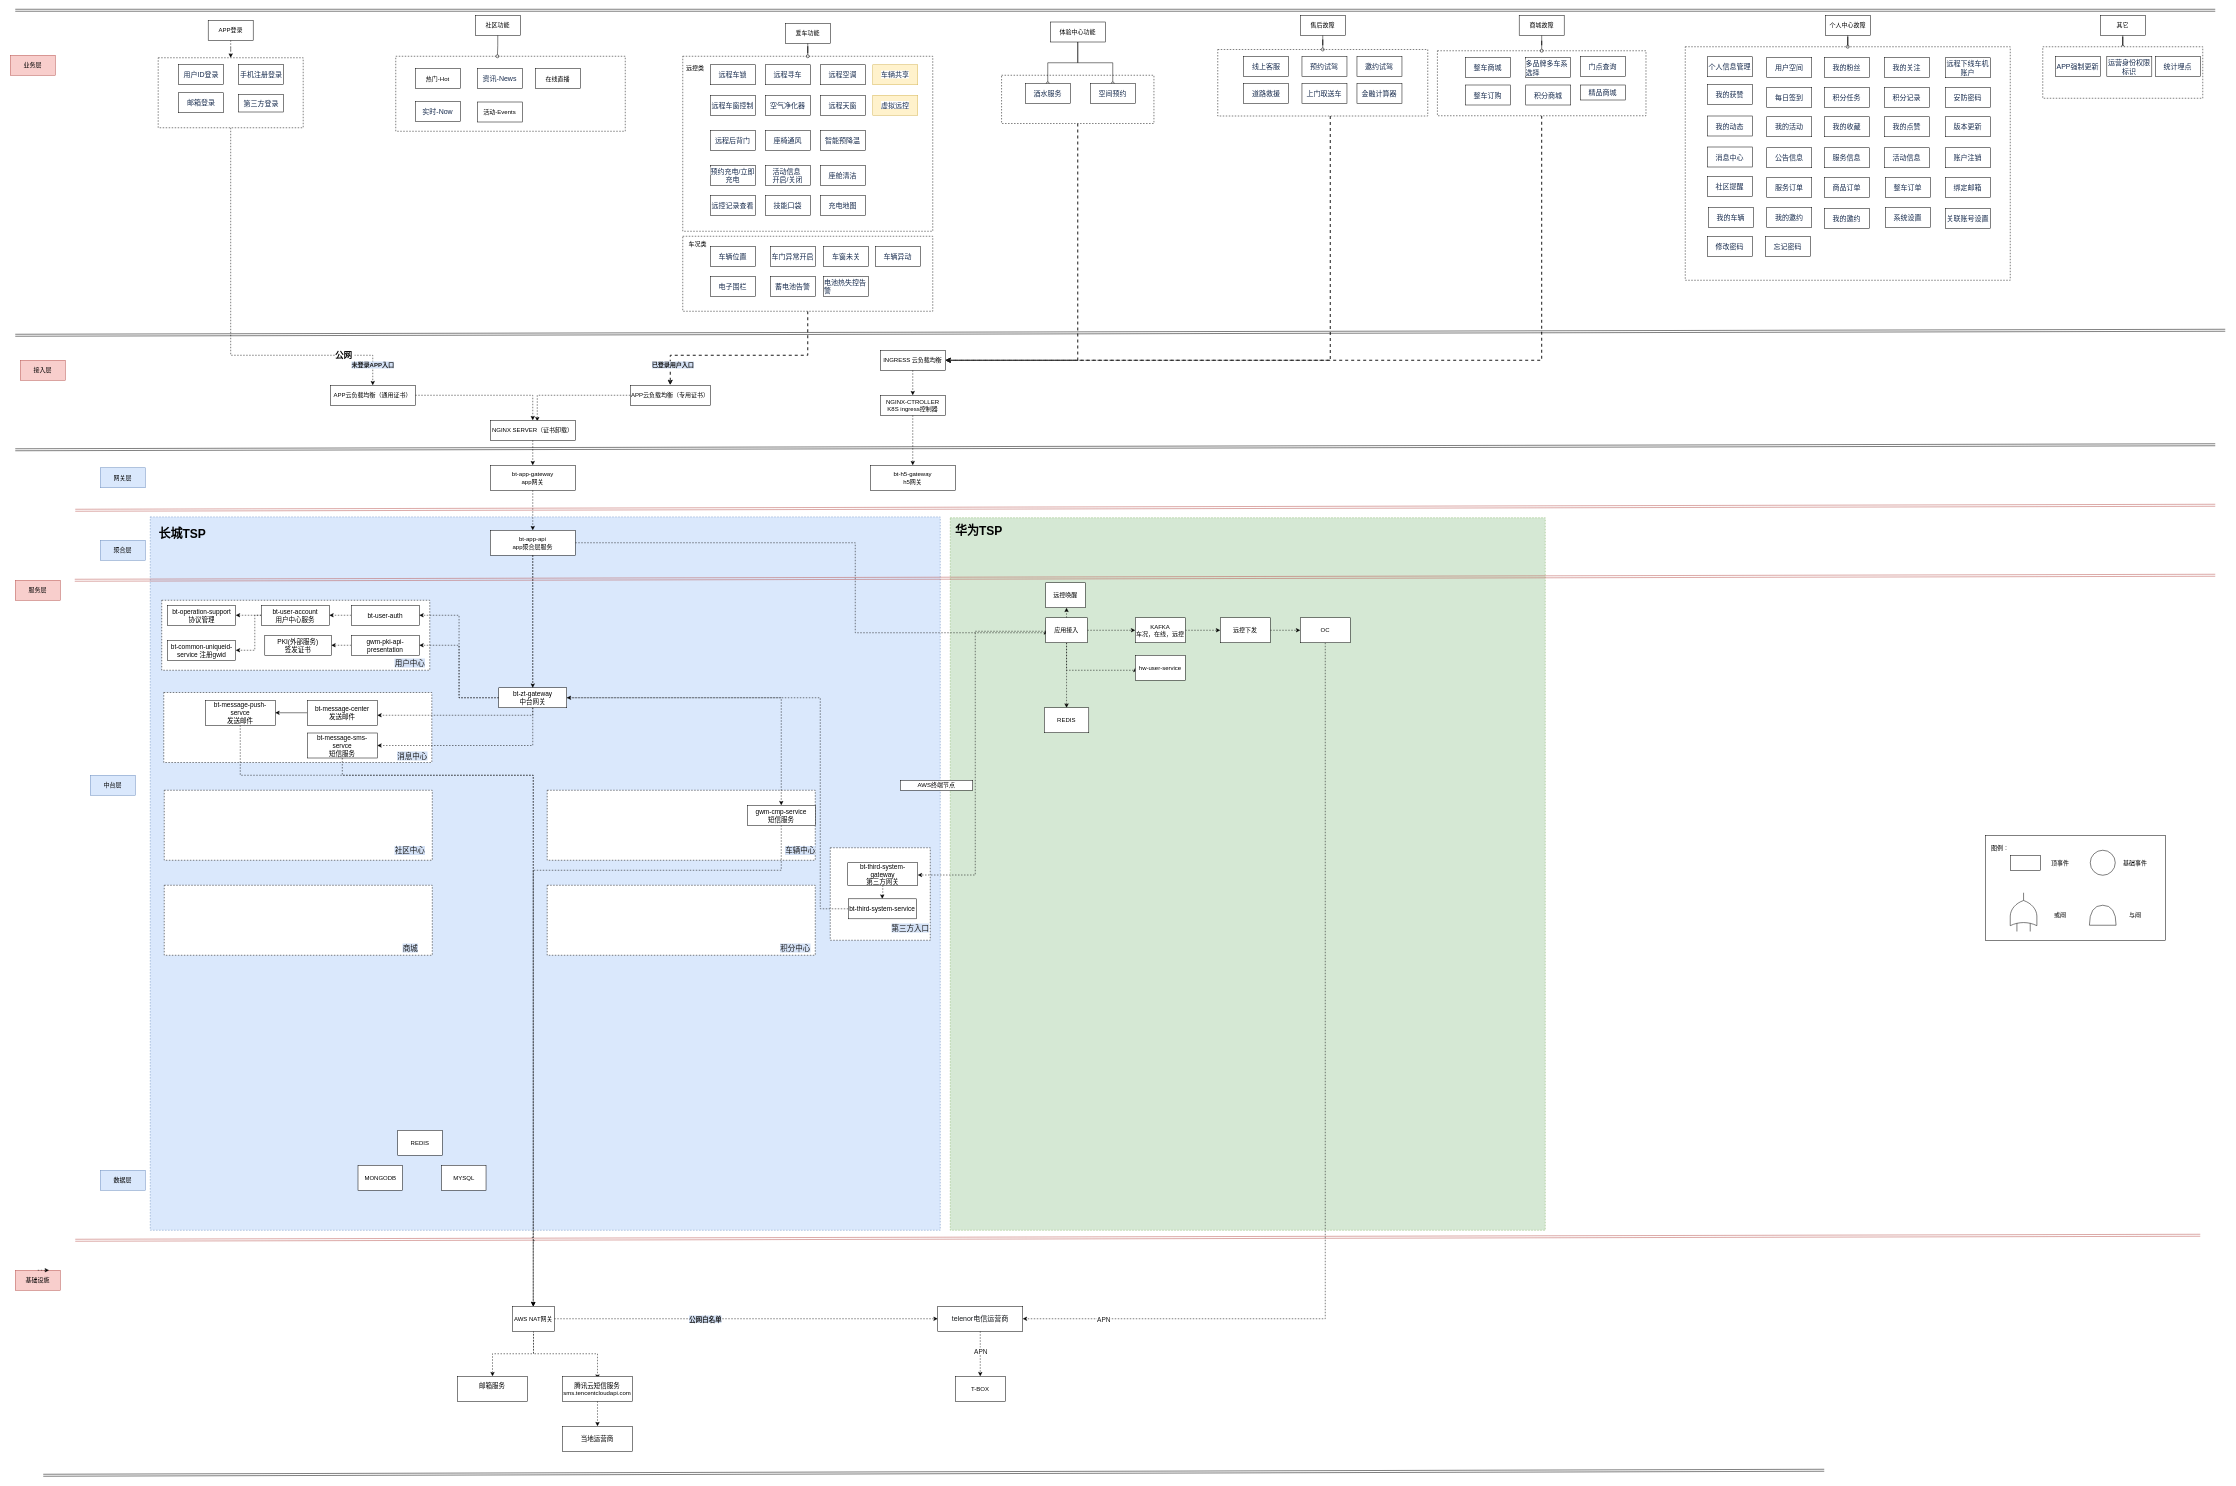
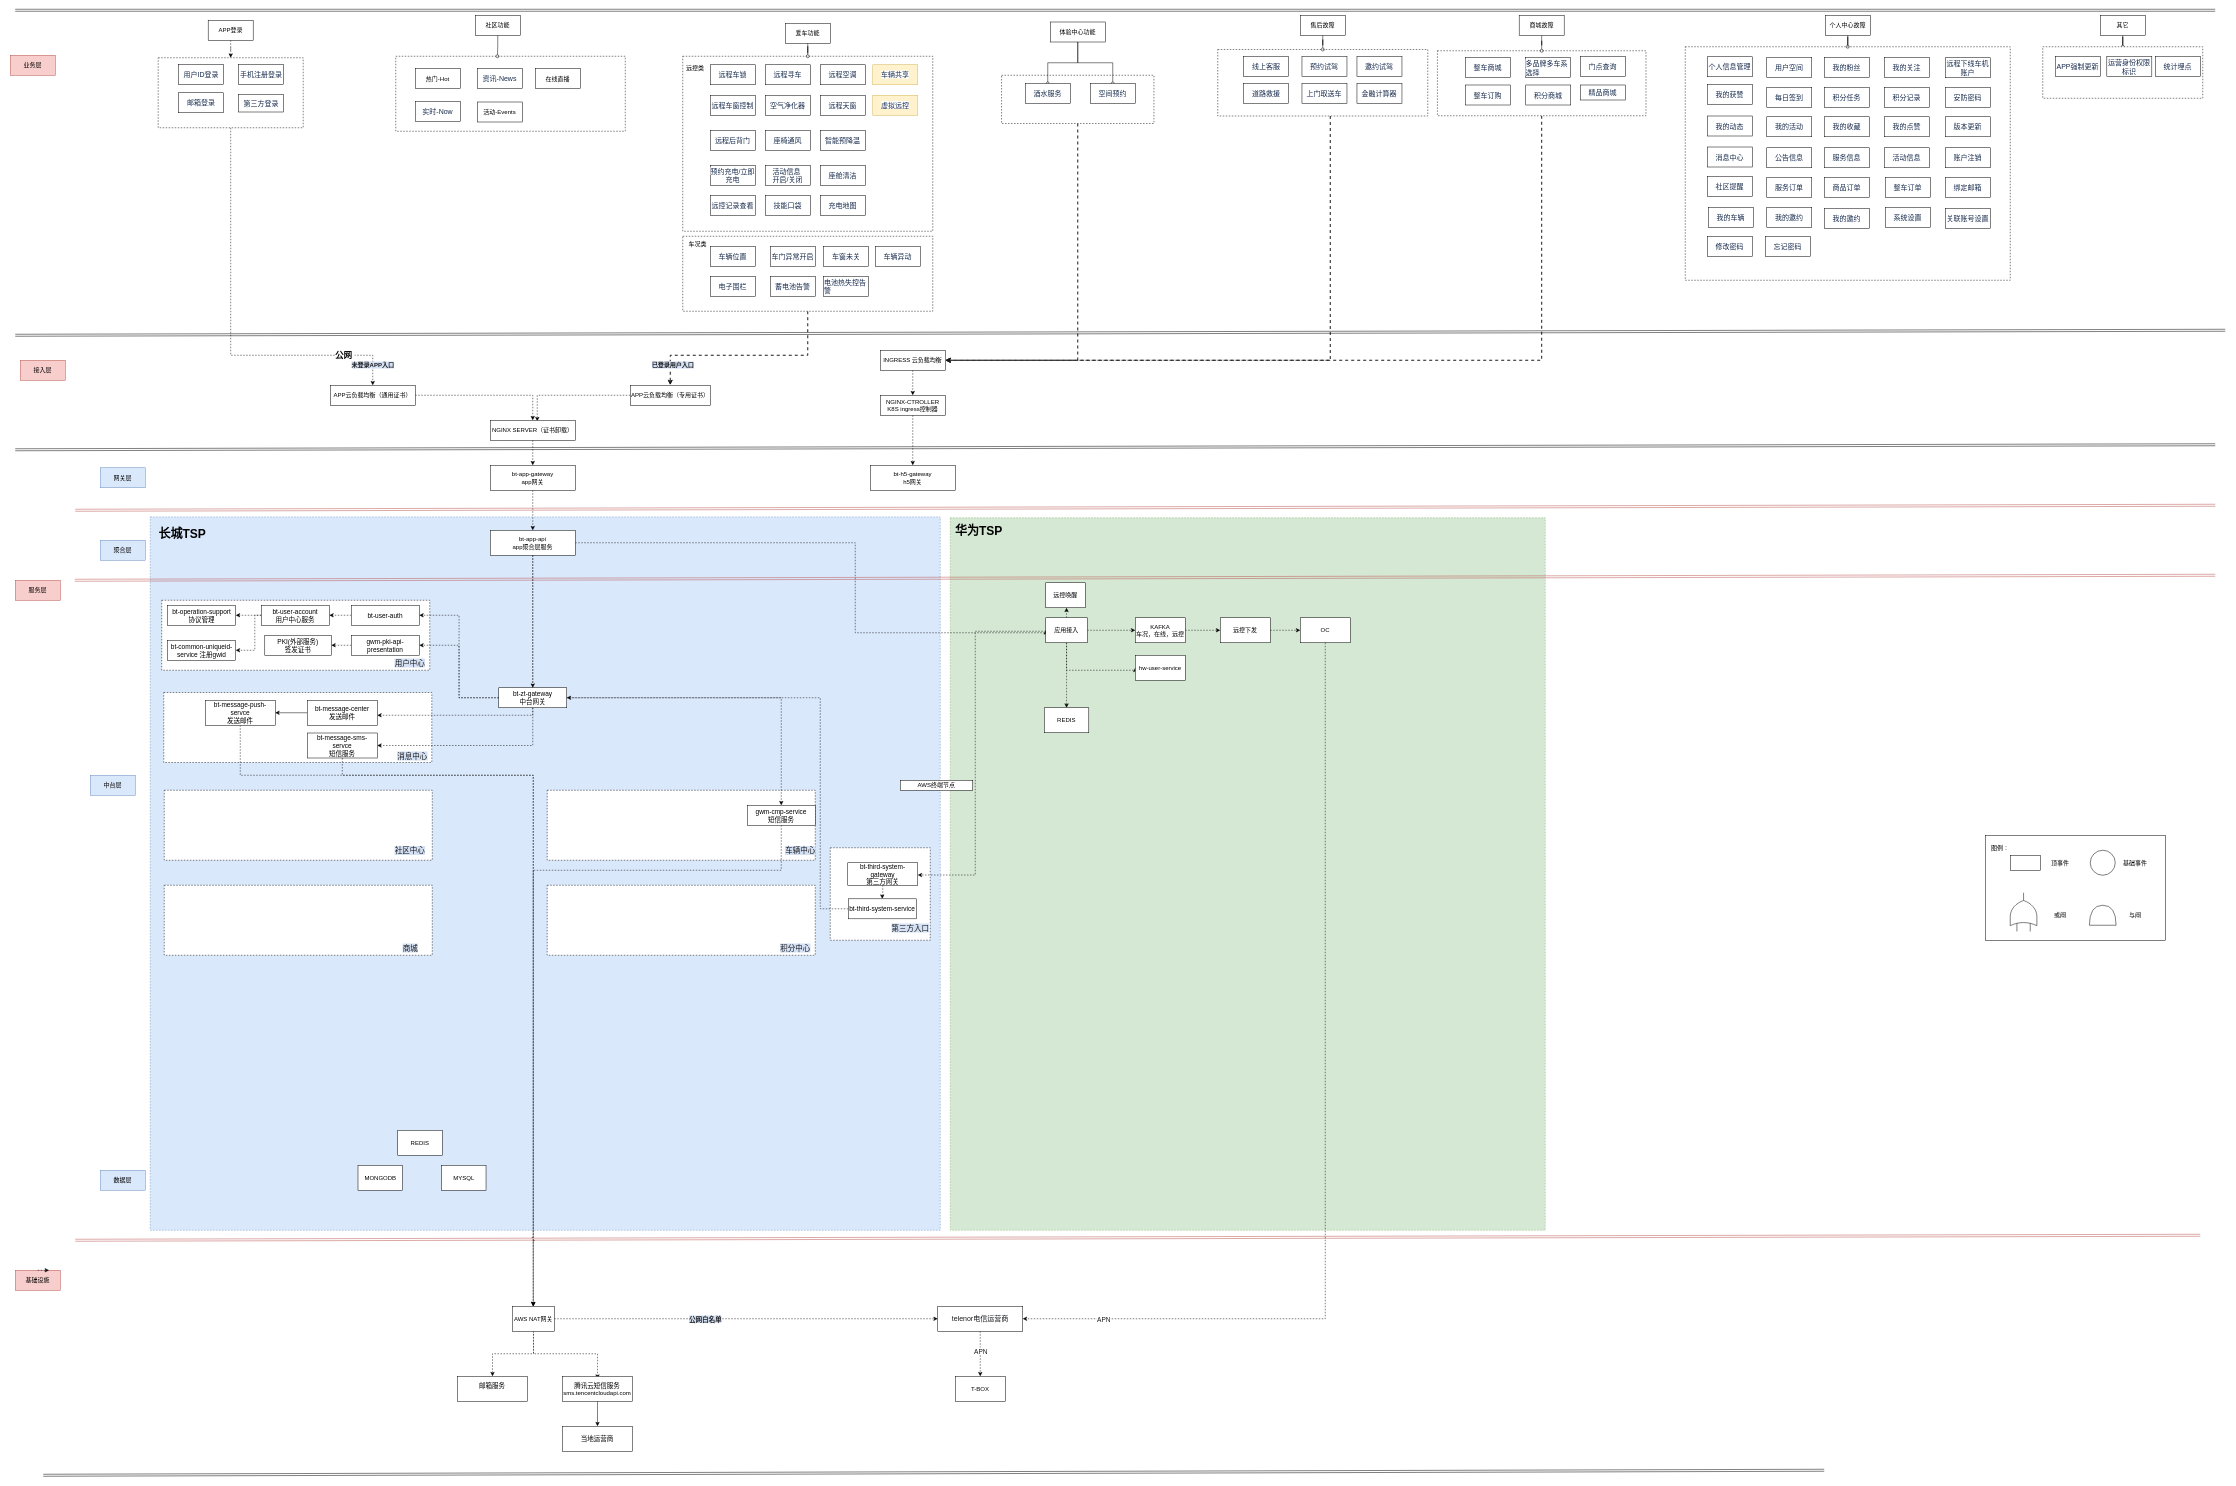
- <mxCell id="210" style="edgeStyle=orthogonalEdgeStyle;rounded=0;orthogonalLoop=1;jettySize=auto;html=1;dashed=1;fontSize=12;fontColor=#1A1A1A;endArrow=classic;endFill=1;strokeColor=default;strokeWidth=1;" parent="1" source="211" target="212" edge="1"><mxGeometry relative="1" as="geometry" /></mxCell>
+ <mxCell id="210" style="edgeStyle=orthogonalEdgeStyle;rounded=0;orthogonalLoop=1;jettySize=auto;html=1;dashed=0;fontSize=12;fontColor=#1A1A1A;endArrow=classic;endFill=1;strokeColor=default;strokeWidth=1;" parent="1" source="211" target="212" edge="1"><mxGeometry relative="1" as="geometry" /></mxCell>
